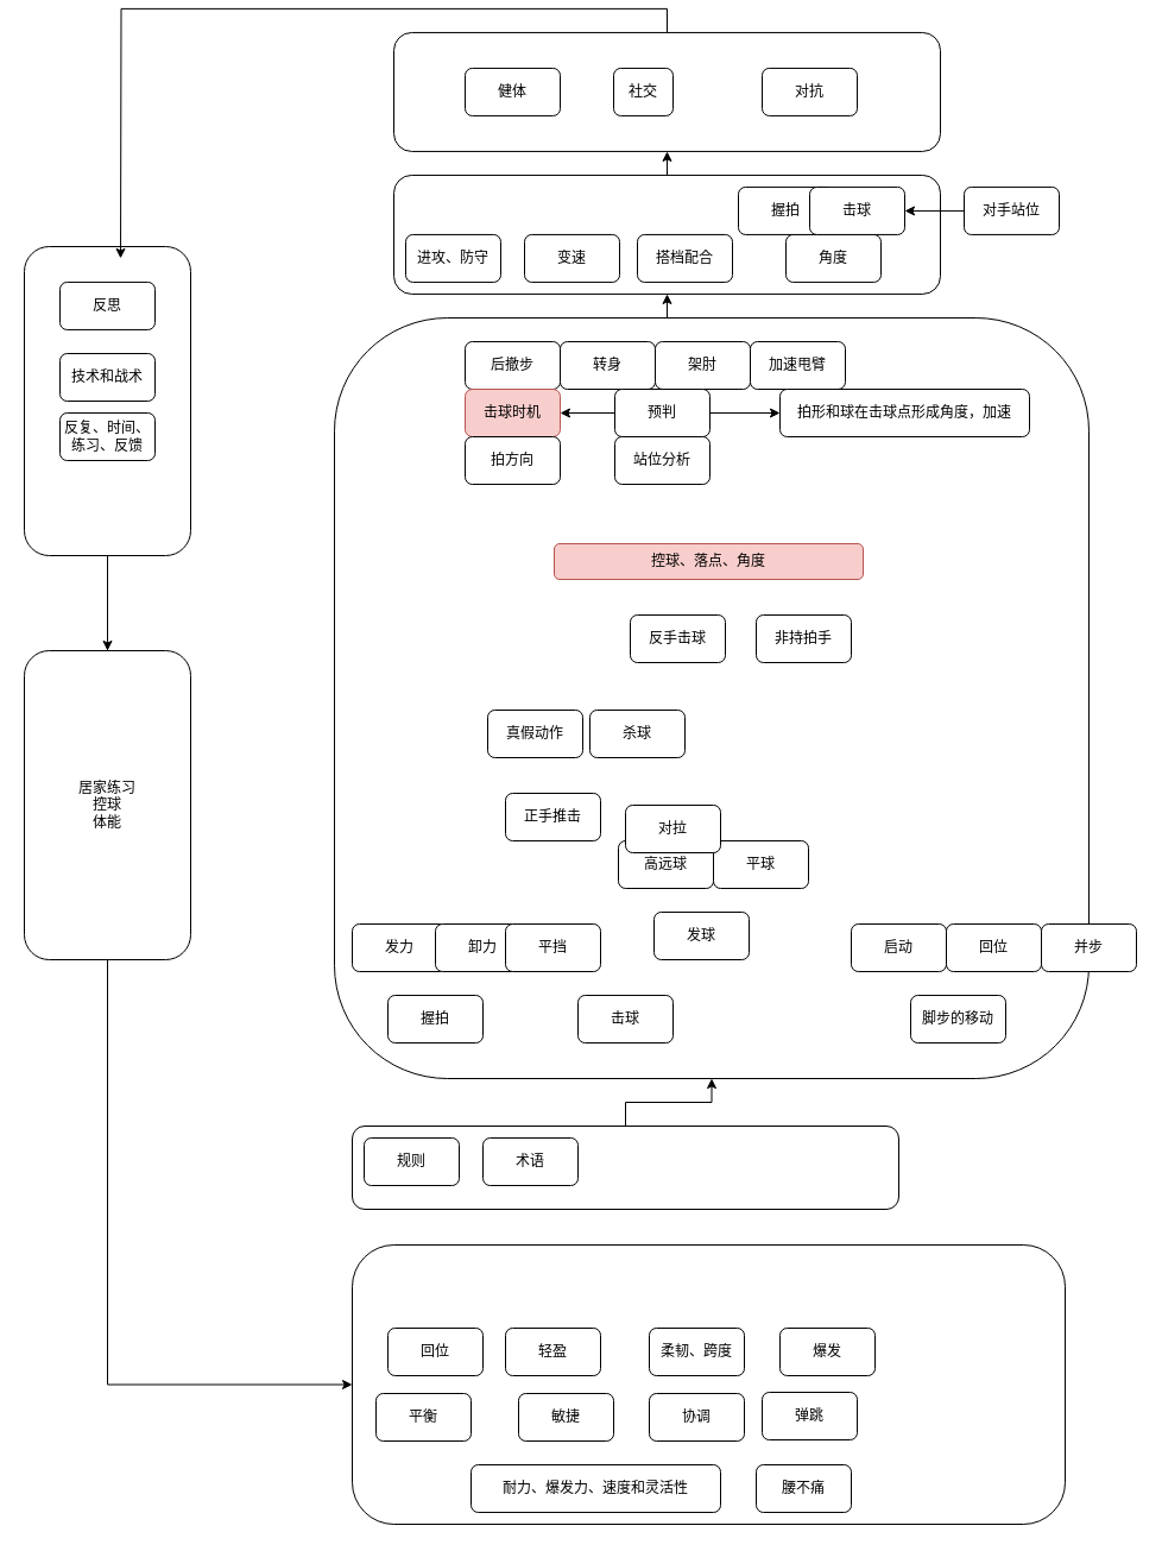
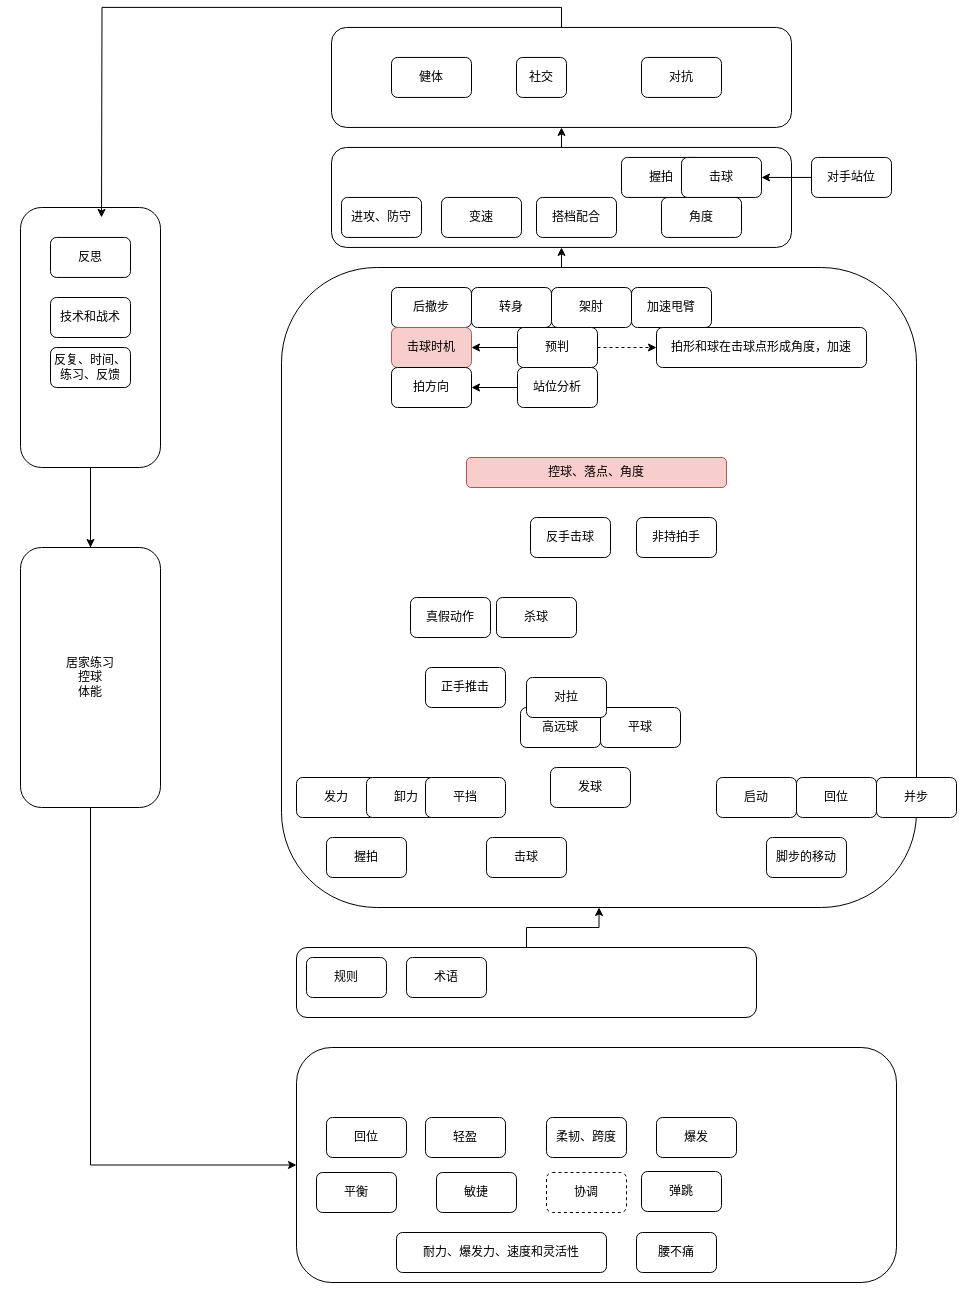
- <mxCell id="49" style="edgeStyle=orthogonalEdgeStyle;rounded=0;orthogonalLoop=1;jettySize=auto;html=1;exitX=1;exitY=0.5;exitDx=0;exitDy=0;" edge="1" parent="1" source="50" target="69"><mxGeometry relative="1" as="geometry" /></mxCell>
+ <mxCell id="49" style="edgeStyle=orthogonalEdgeStyle;rounded=0;orthogonalLoop=1;jettySize=auto;html=1;exitX=1;exitY=0.5;exitDx=0;exitDy=0;dashed=1;" edge="1" parent="1" source="50" target="69"><mxGeometry relative="1" as="geometry" /></mxCell>
+ <mxCell id="51" style="edgeStyle=orthogonalEdgeStyle;rounded=0;orthogonalLoop=1;jettySize=auto;html=1;exitX=0;exitY=0.5;exitDx=0;exitDy=0;entryX=1;entryY=0.5;entryDx=0;entryDy=0;" edge="1" parent="1" source="52" target="47"><mxGeometry relative="1" as="geometry" /></mxCell>
- <mxCell id="6" value="协调" style="rounded=1;whiteSpace=wrap;html=1;" parent="1" vertex="1"><mxGeometry x="546" y="1166" width="80" height="40" as="geometry" /></mxCell>
+ <mxCell id="6" value="协调" style="rounded=1;whiteSpace=wrap;html=1;dashed=1;" parent="1" vertex="1"><mxGeometry x="546" y="1166" width="80" height="40" as="geometry" /></mxCell>
